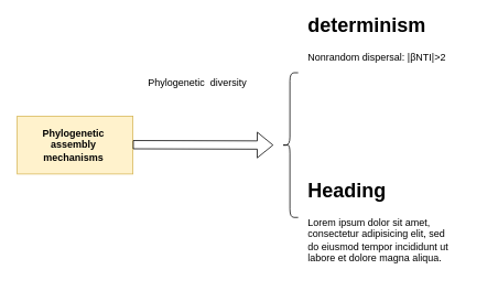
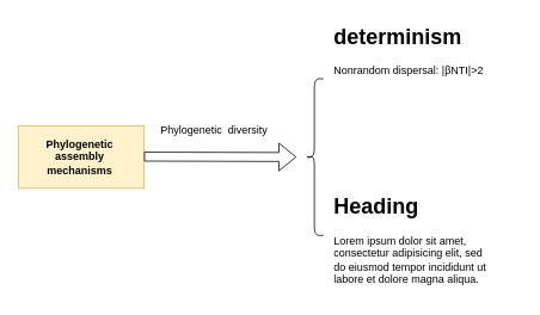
- <mxCell id="6" value="&lt;h1 style=&quot;margin-top: 0px;&quot;&gt;determinism&lt;/h1&gt;&lt;p&gt;Nonrandom dispersal: |βNTI|&amp;gt;2&lt;/p&gt;" style="text;html=1;whiteSpace=wrap;overflow=hidden;rounded=0;" vertex="1" parent="1"><mxGeometry x="370" y="10" width="210" height="120" as="geometry" /></mxCell>
+ <mxCell id="6" value="&lt;h1 style=&quot;margin-top: 0px;&quot;&gt;determinism&lt;/h1&gt;&lt;p&gt;Nonrandom dispersal: |βNTI|&amp;gt;2&lt;/p&gt;" style="text;html=1;whiteSpace=wrap;overflow=hidden;rounded=0;" vertex="1" parent="1"><mxGeometry x="370" y="20" width="210" height="120" as="geometry" /></mxCell>
- <mxCell id="4" value="Phylogenetic&amp;nbsp;&amp;nbsp;diversity&amp;nbsp;" style="text;html=1;align=center;verticalAlign=middle;whiteSpace=wrap;rounded=0;" vertex="1" parent="1"><mxGeometry x="190" y="85" width="100" height="30" as="geometry" /></mxCell>
+ <mxCell id="4" value="Phylogenetic&amp;nbsp;&amp;nbsp;diversity&amp;nbsp;" style="text;html=1;align=center;verticalAlign=middle;whiteSpace=wrap;rounded=0;" vertex="1" parent="1"><mxGeometry x="190" y="130" width="100" height="30" as="geometry" /></mxCell>
